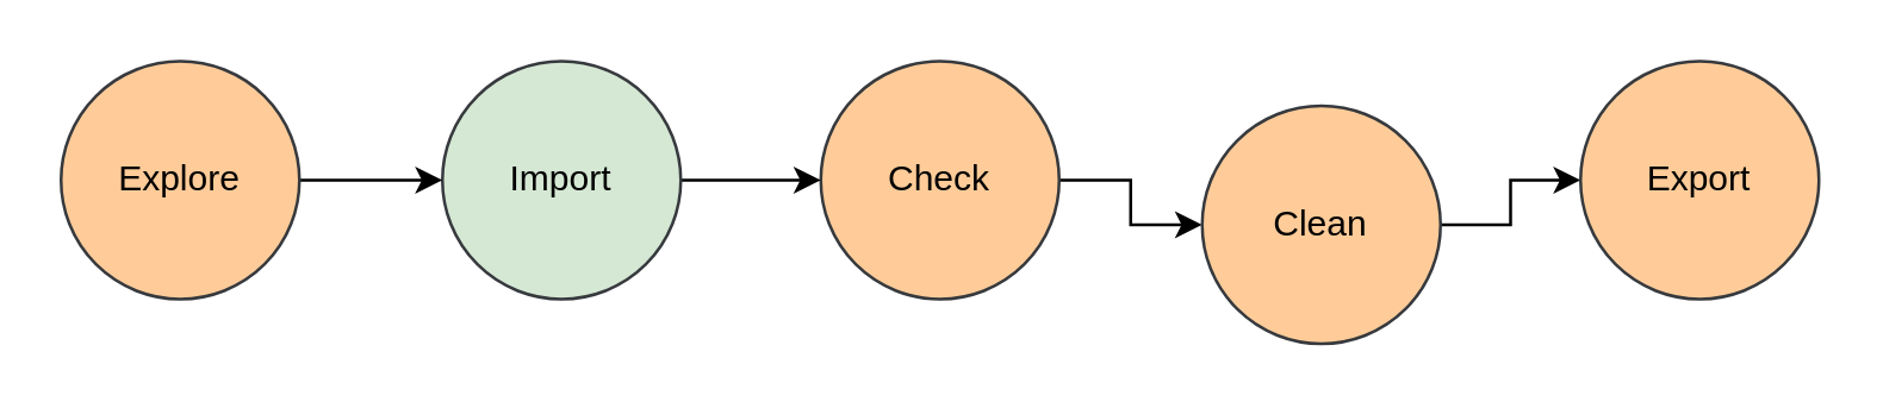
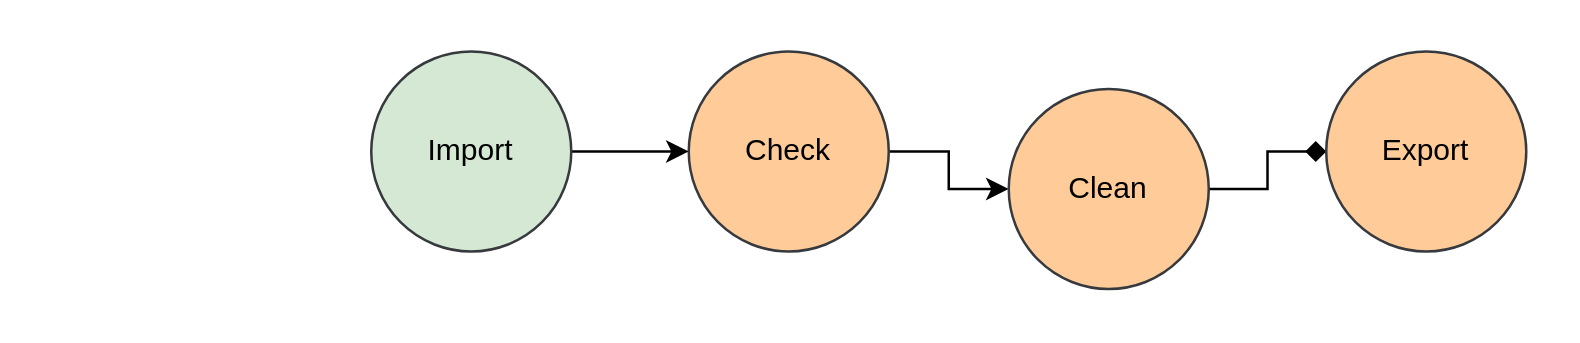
- <mxCell id="10" value="Explore" style="ellipse;whiteSpace=wrap;html=1;aspect=fixed;fillColor=#ffcc99;strokeColor=#36393d;" vertex="1" parent="1"><mxGeometry x="20" y="20" width="80" height="80" as="geometry" /></mxCell>
- <mxCell id="9" value="" style="edgeStyle=orthogonalEdgeStyle;rounded=0;orthogonalLoop=1;jettySize=auto;html=1;" edge="1" parent="1" source="10" target="8"><mxGeometry relative="1" as="geometry" /></mxCell>
- <mxCell id="4" value="" style="edgeStyle=orthogonalEdgeStyle;rounded=0;orthogonalLoop=1;jettySize=auto;html=1;" parent="1" source="5" target="6" edge="1"><mxGeometry relative="1" as="geometry" /></mxCell>
+ <mxCell id="4" value="" style="edgeStyle=orthogonalEdgeStyle;rounded=0;orthogonalLoop=1;jettySize=auto;html=1;endArrow=diamond;" parent="1" source="5" target="6" edge="1"><mxGeometry relative="1" as="geometry" /></mxCell>
